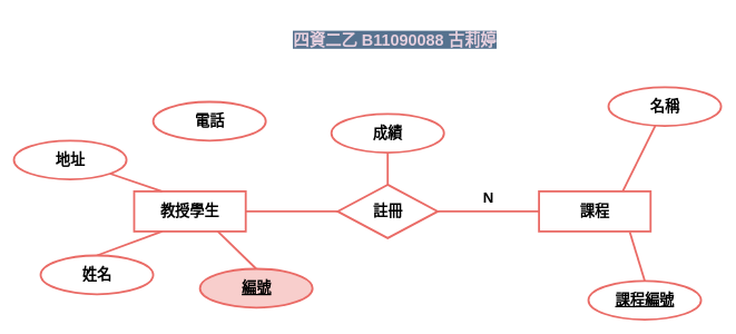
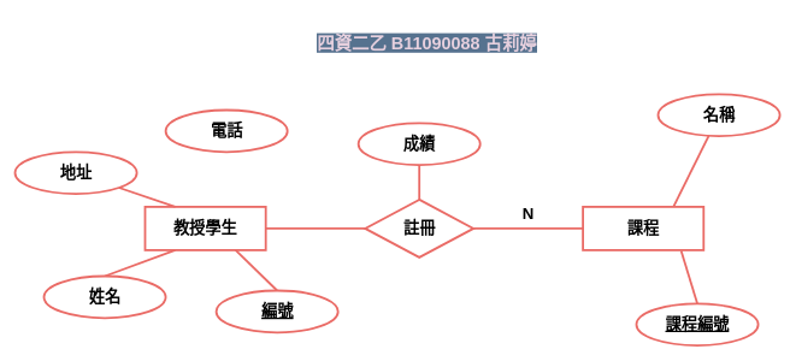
- <mxCell id="11" value="&lt;span style=&quot;font-size: 22px;&quot;&gt;&lt;b&gt;&lt;u&gt;編號&lt;/u&gt;&lt;/b&gt;&lt;/span&gt;" style="ellipse;whiteSpace=wrap;html=1;strokeWidth=3;strokeColor=#EA6B66;fillColor=#f8cecc;" parent="2" vertex="1"><mxGeometry x="278.5" y="382" width="168.5" height="58" as="geometry" /></mxCell>
+ <mxCell id="11" value="&lt;span style=&quot;font-size: 22px;&quot;&gt;&lt;b&gt;&lt;u&gt;編號&lt;/u&gt;&lt;/b&gt;&lt;/span&gt;" style="ellipse;whiteSpace=wrap;html=1;strokeWidth=3;strokeColor=#EA6B66;" parent="2" vertex="1"><mxGeometry x="278.5" y="382" width="168.5" height="58" as="geometry" /></mxCell>
